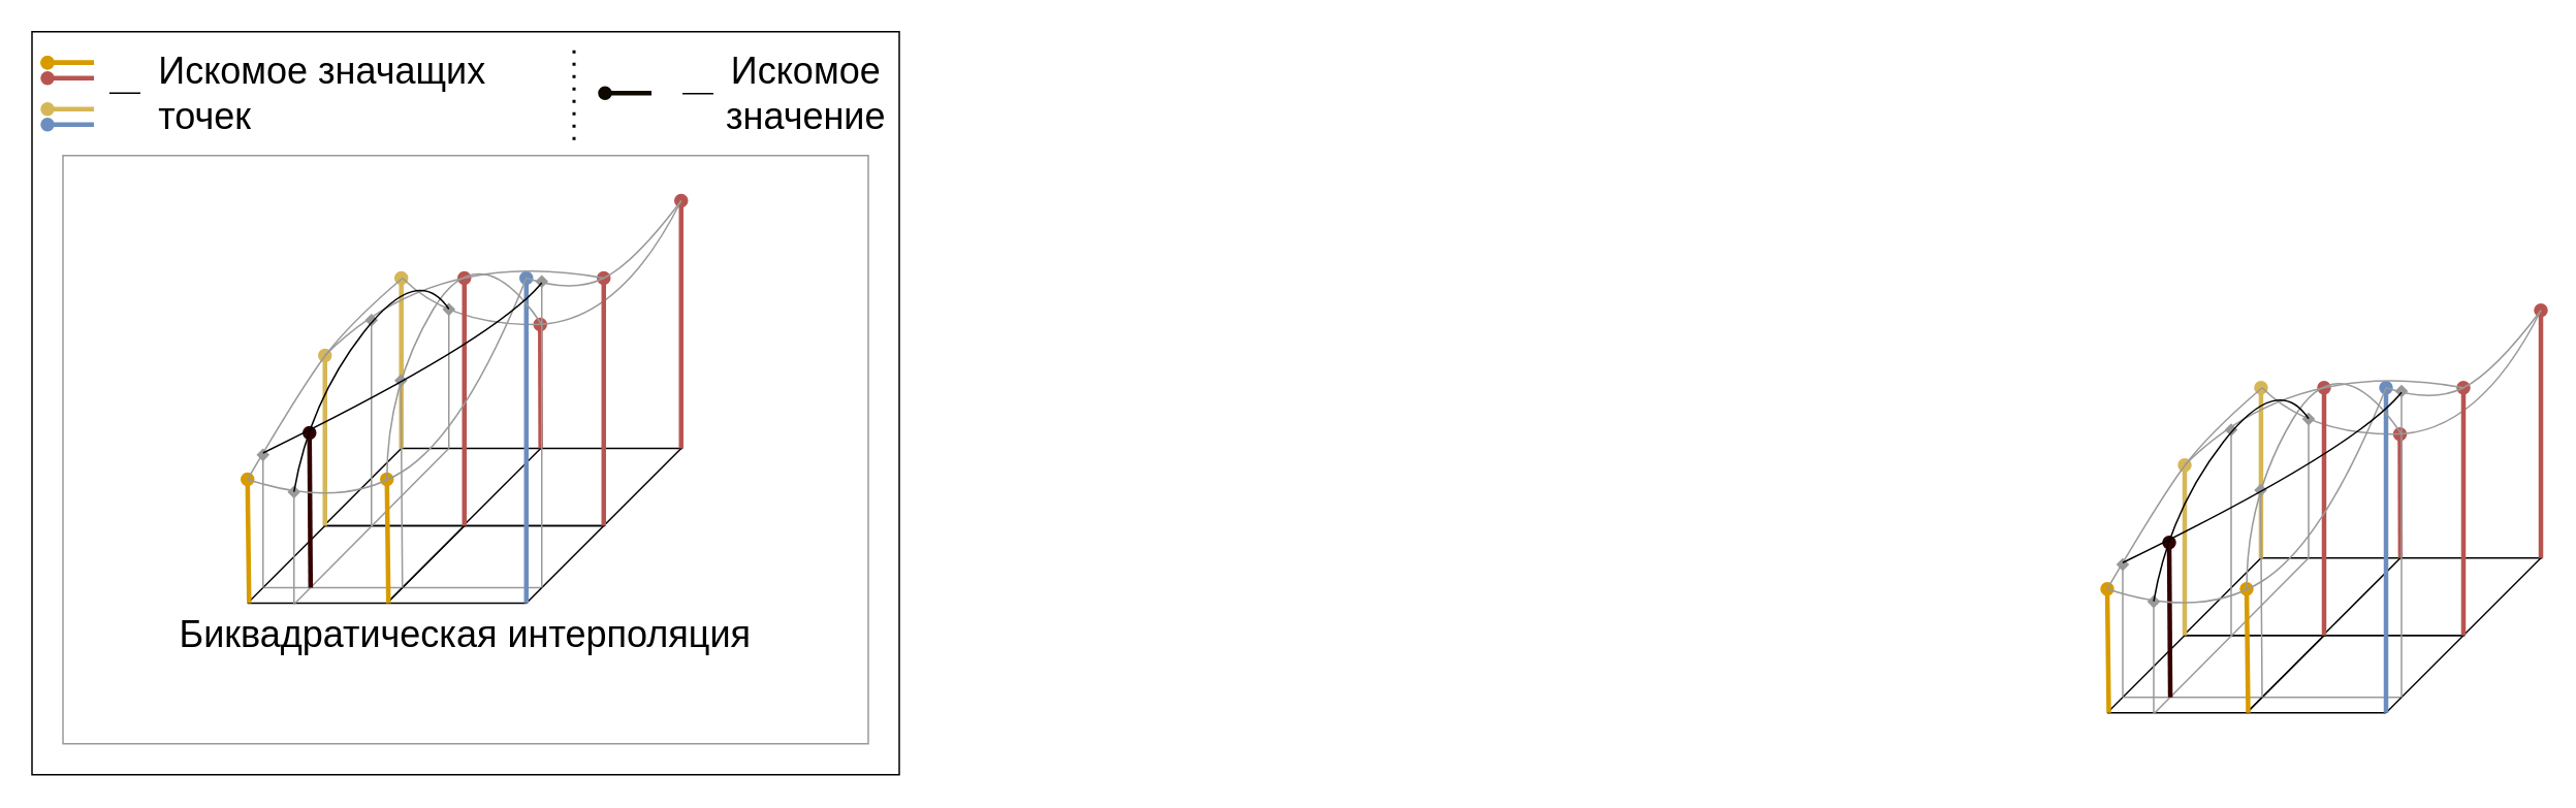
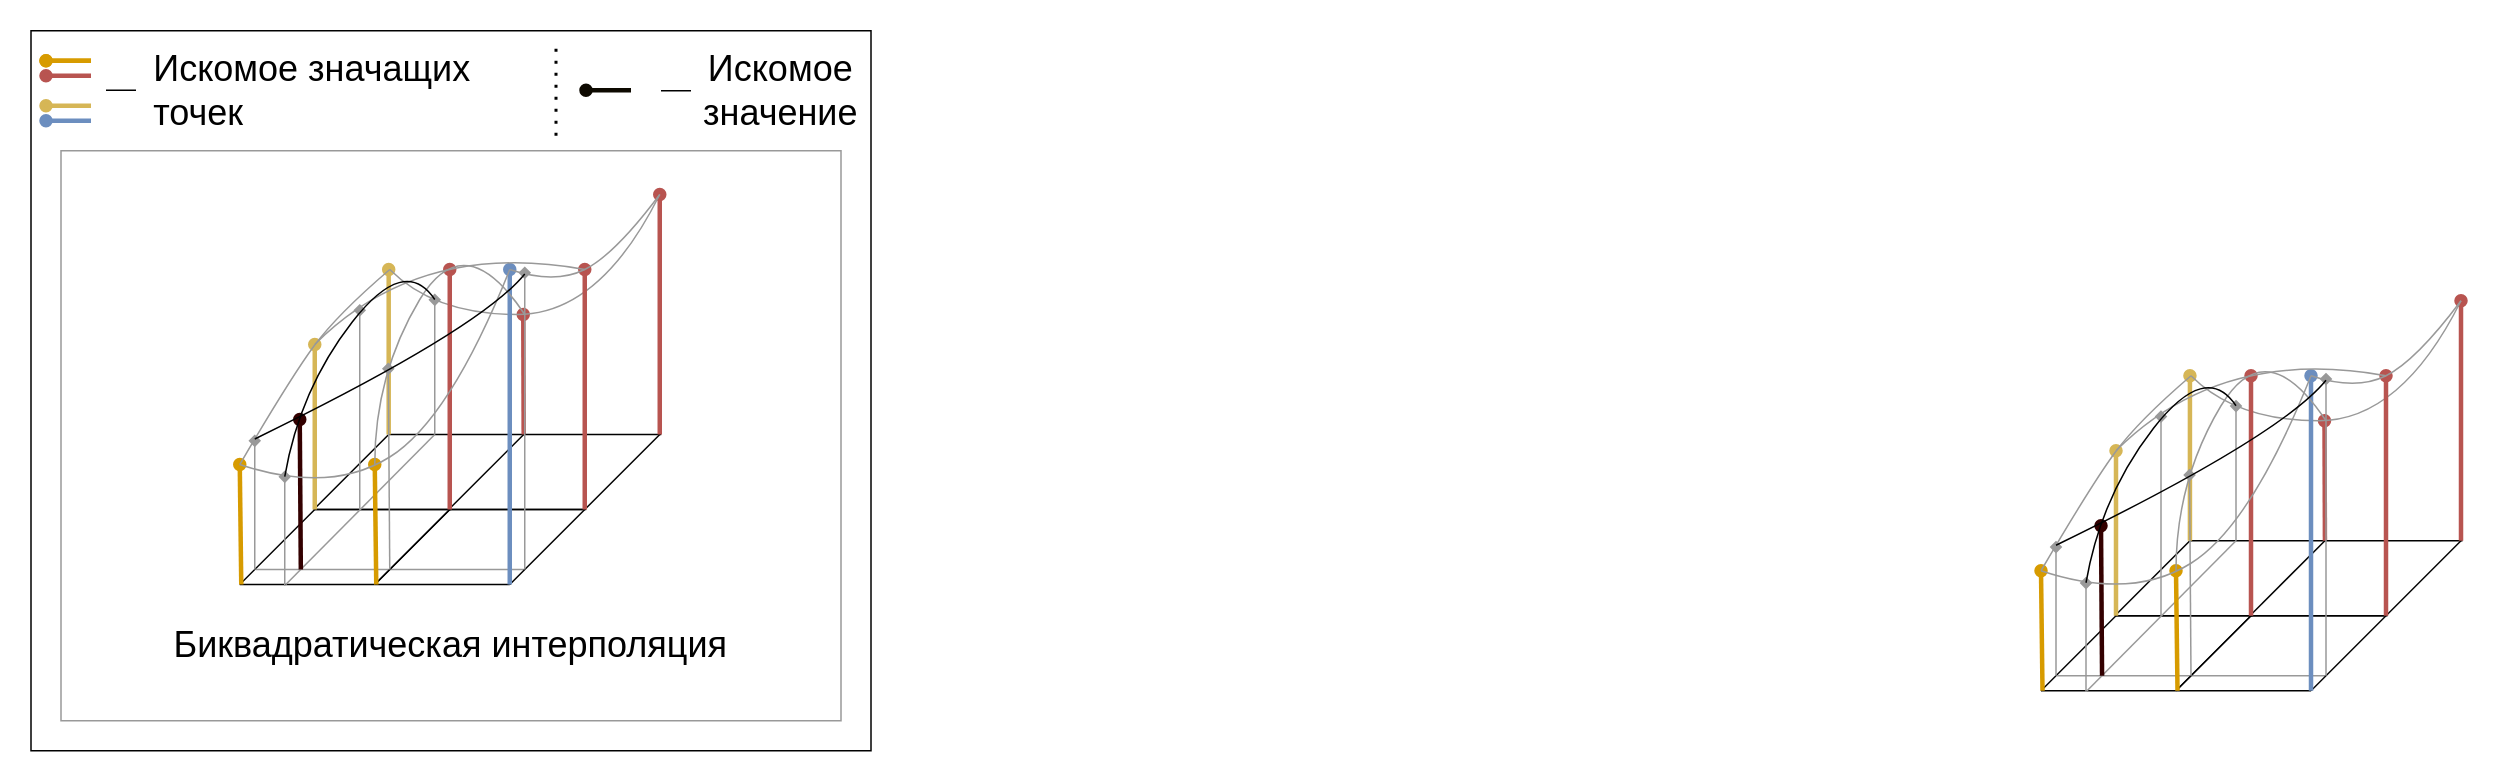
- <mxCell id="12" value="Биквадратическая интерполяция" style="text;html=1;strokeColor=none;fillColor=none;align=center;verticalAlign=middle;whiteSpace=wrap;rounded=0;labelBackgroundColor=none;fontSize=24;" parent="11" vertex="1"><mxGeometry x="20" y="260" width="440" height="20" as="geometry" /></mxCell>
+ <mxCell id="12" value="Биквадратическая интерполяция" style="text;html=1;strokeColor=none;fillColor=none;align=center;verticalAlign=middle;whiteSpace=wrap;rounded=0;labelBackgroundColor=none;fontSize=24;" parent="11" vertex="1"><mxGeometry x="20" y="280" width="440" height="20" as="geometry" /></mxCell>
